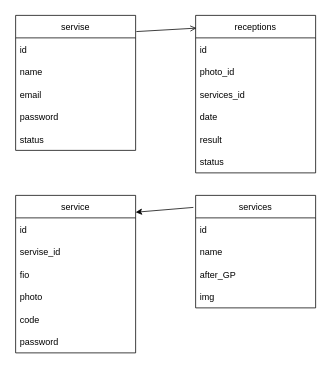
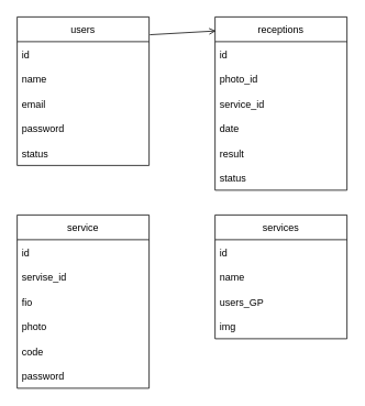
- <mxCell id="2" value="servise" style="swimlane;fontStyle=0;childLayout=stackLayout;horizontal=1;startSize=30;horizontalStack=0;resizeParent=1;resizeParentMax=0;resizeLast=0;collapsible=1;marginBottom=0;" vertex="1" parent="1"><mxGeometry x="20" y="20" width="160" height="180" as="geometry" /></mxCell>
+ <mxCell id="2" value="users" style="swimlane;fontStyle=0;childLayout=stackLayout;horizontal=1;startSize=30;horizontalStack=0;resizeParent=1;resizeParentMax=0;resizeLast=0;collapsible=1;marginBottom=0;" vertex="1" parent="1"><mxGeometry x="20" y="20" width="160" height="180" as="geometry" /></mxCell>
- <mxCell id="11" value="services_id" style="text;strokeColor=none;fillColor=none;align=left;verticalAlign=middle;spacingLeft=4;spacingRight=4;overflow=hidden;points=[[0,0.5],[1,0.5]];portConstraint=eastwest;rotatable=0;" vertex="1" parent="8"><mxGeometry y="90" width="160" height="30" as="geometry" /></mxCell>
+ <mxCell id="11" value="service_id" style="text;strokeColor=none;fillColor=none;align=left;verticalAlign=middle;spacingLeft=4;spacingRight=4;overflow=hidden;points=[[0,0.5],[1,0.5]];portConstraint=eastwest;rotatable=0;" vertex="1" parent="8"><mxGeometry y="90" width="160" height="30" as="geometry" /></mxCell>
- <mxCell id="28" value="" style="endArrow=classic;html=1;rounded=0;exitX=-0.019;exitY=0.107;exitDx=0;exitDy=0;exitPerimeter=0;entryX=1;entryY=0.107;entryDx=0;entryDy=0;entryPerimeter=0;" edge="1" parent="1" source="16" target="21"><mxGeometry width="50" height="50" relative="1" as="geometry"><mxPoint x="330" y="330" as="sourcePoint" /><mxPoint x="380" y="280" as="targetPoint" /></mxGeometry></mxCell>
- <mxCell id="19" value="after_GP" style="text;strokeColor=none;fillColor=none;align=left;verticalAlign=middle;spacingLeft=4;spacingRight=4;overflow=hidden;points=[[0,0.5],[1,0.5]];portConstraint=eastwest;rotatable=0;" vertex="1" parent="16"><mxGeometry y="90" width="160" height="30" as="geometry" /></mxCell>
+ <mxCell id="19" value="users_GP" style="text;strokeColor=none;fillColor=none;align=left;verticalAlign=middle;spacingLeft=4;spacingRight=4;overflow=hidden;points=[[0,0.5],[1,0.5]];portConstraint=eastwest;rotatable=0;" vertex="1" parent="16"><mxGeometry y="90" width="160" height="30" as="geometry" /></mxCell>
